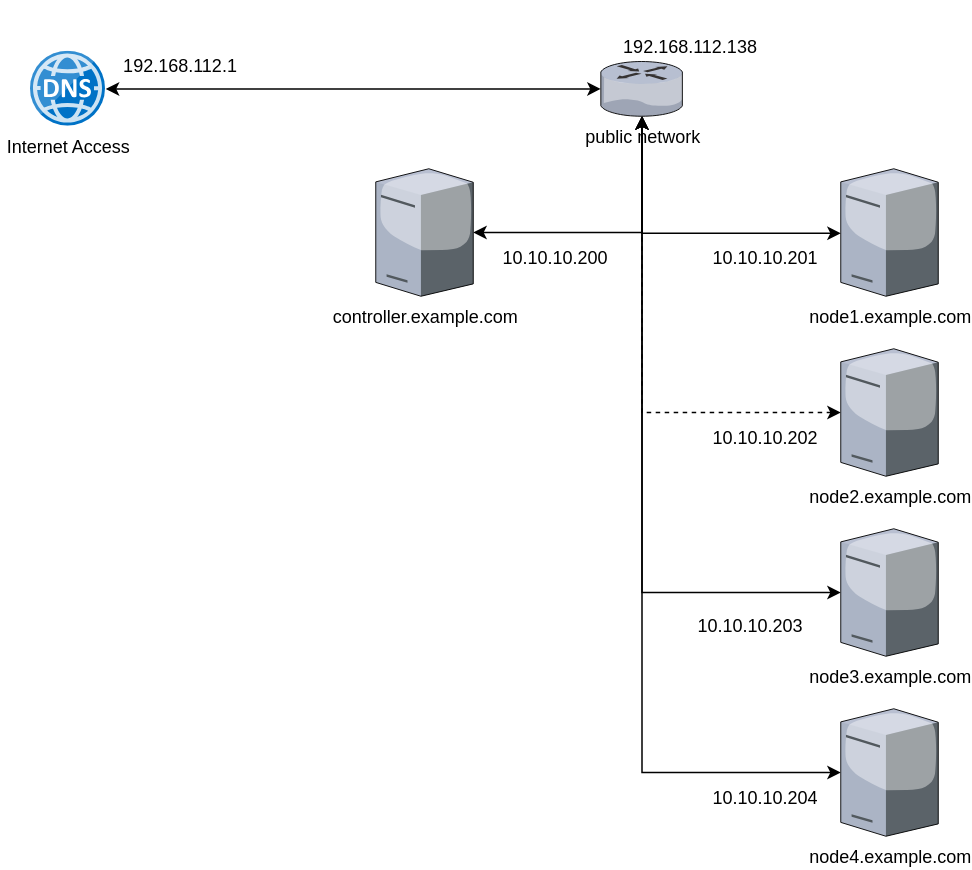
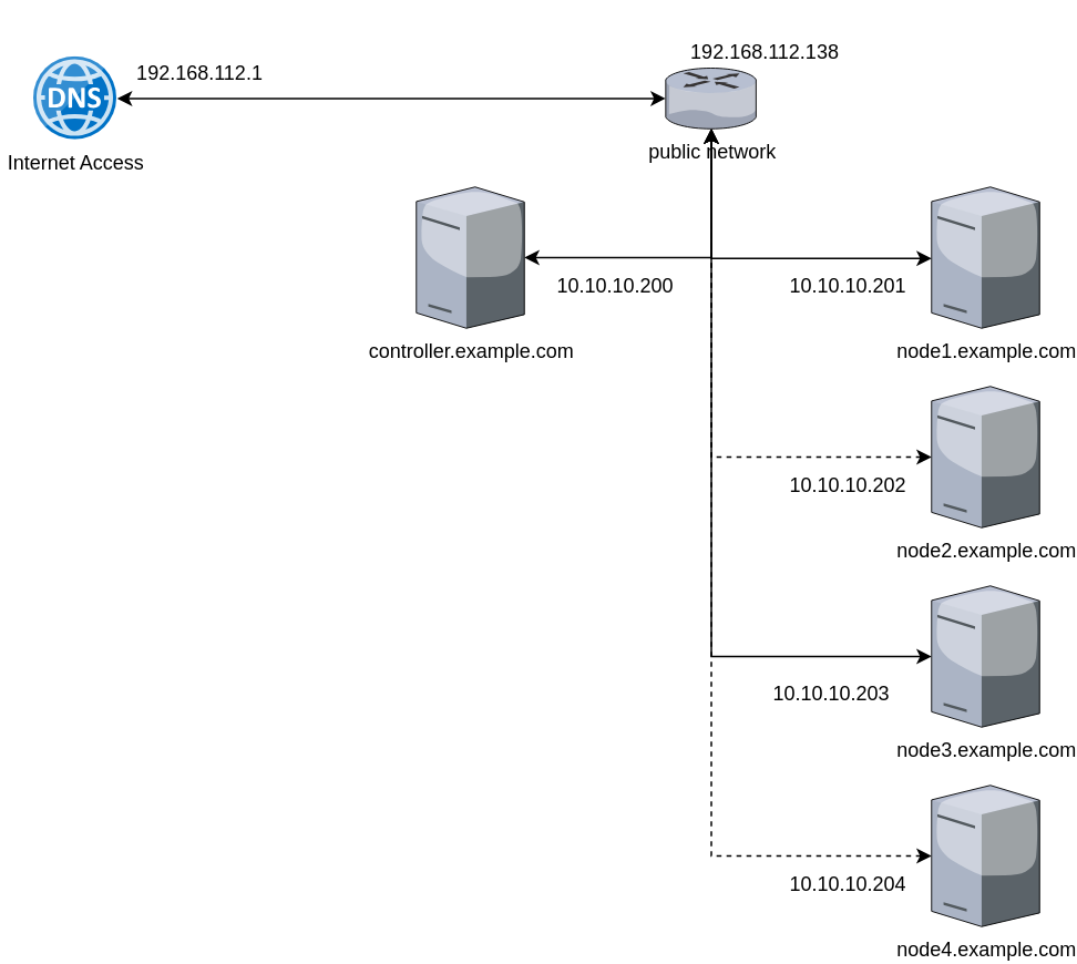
- <mxCell id="7" style="edgeStyle=orthogonalEdgeStyle;rounded=0;orthogonalLoop=1;jettySize=auto;html=1;startArrow=classic;startFill=1;" edge="1" parent="1" source="8" target="14"><mxGeometry relative="1" as="geometry" /></mxCell>
+ <mxCell id="7" style="edgeStyle=orthogonalEdgeStyle;rounded=0;orthogonalLoop=1;jettySize=auto;html=1;startArrow=classic;startFill=1;dashed=1;" edge="1" parent="1" source="8" target="14"><mxGeometry relative="1" as="geometry" /></mxCell>
